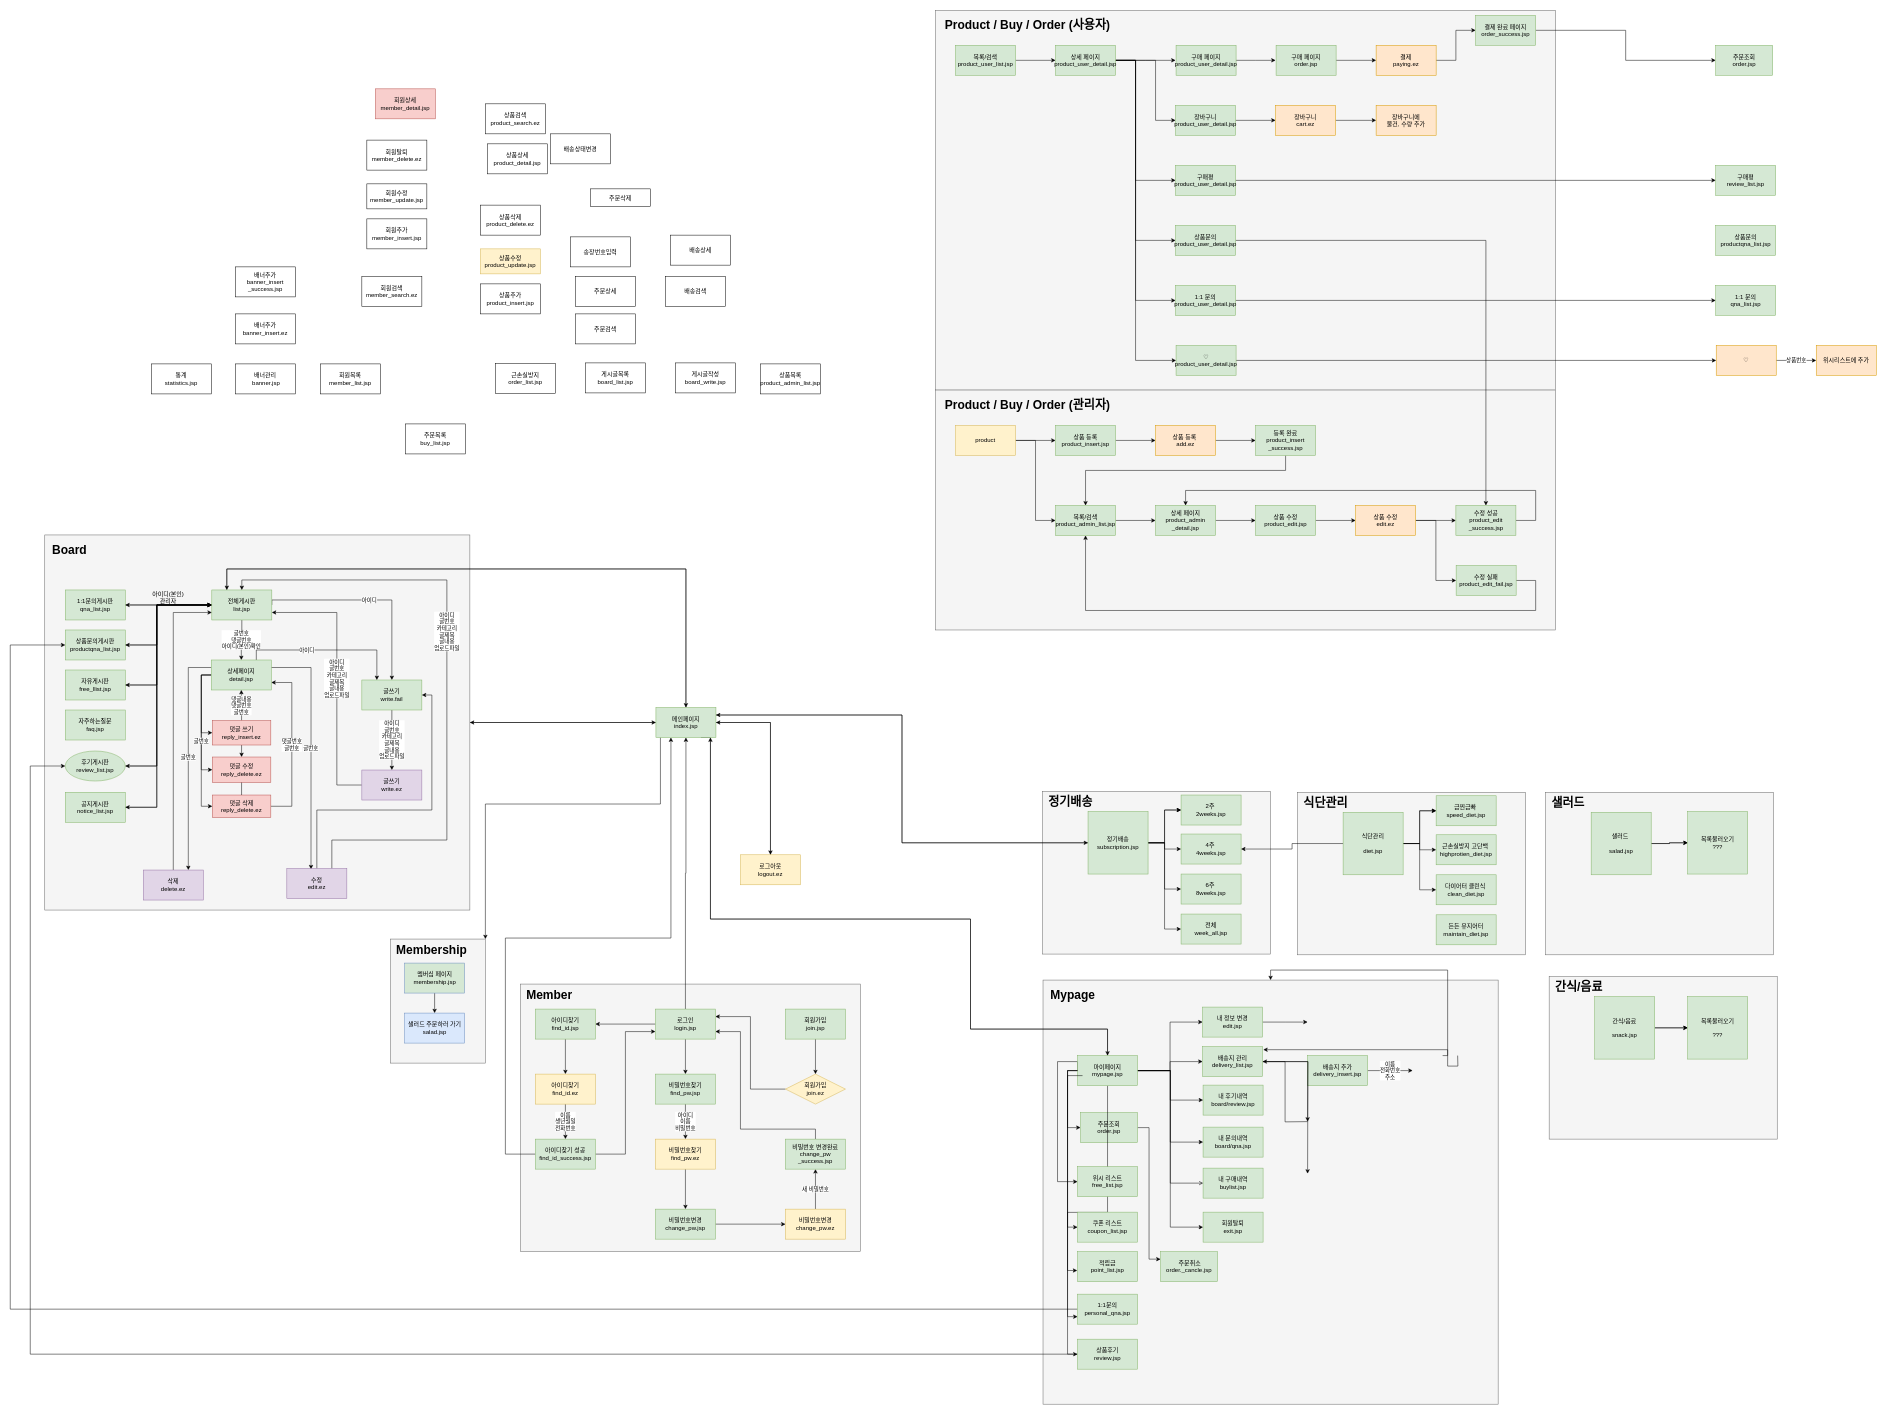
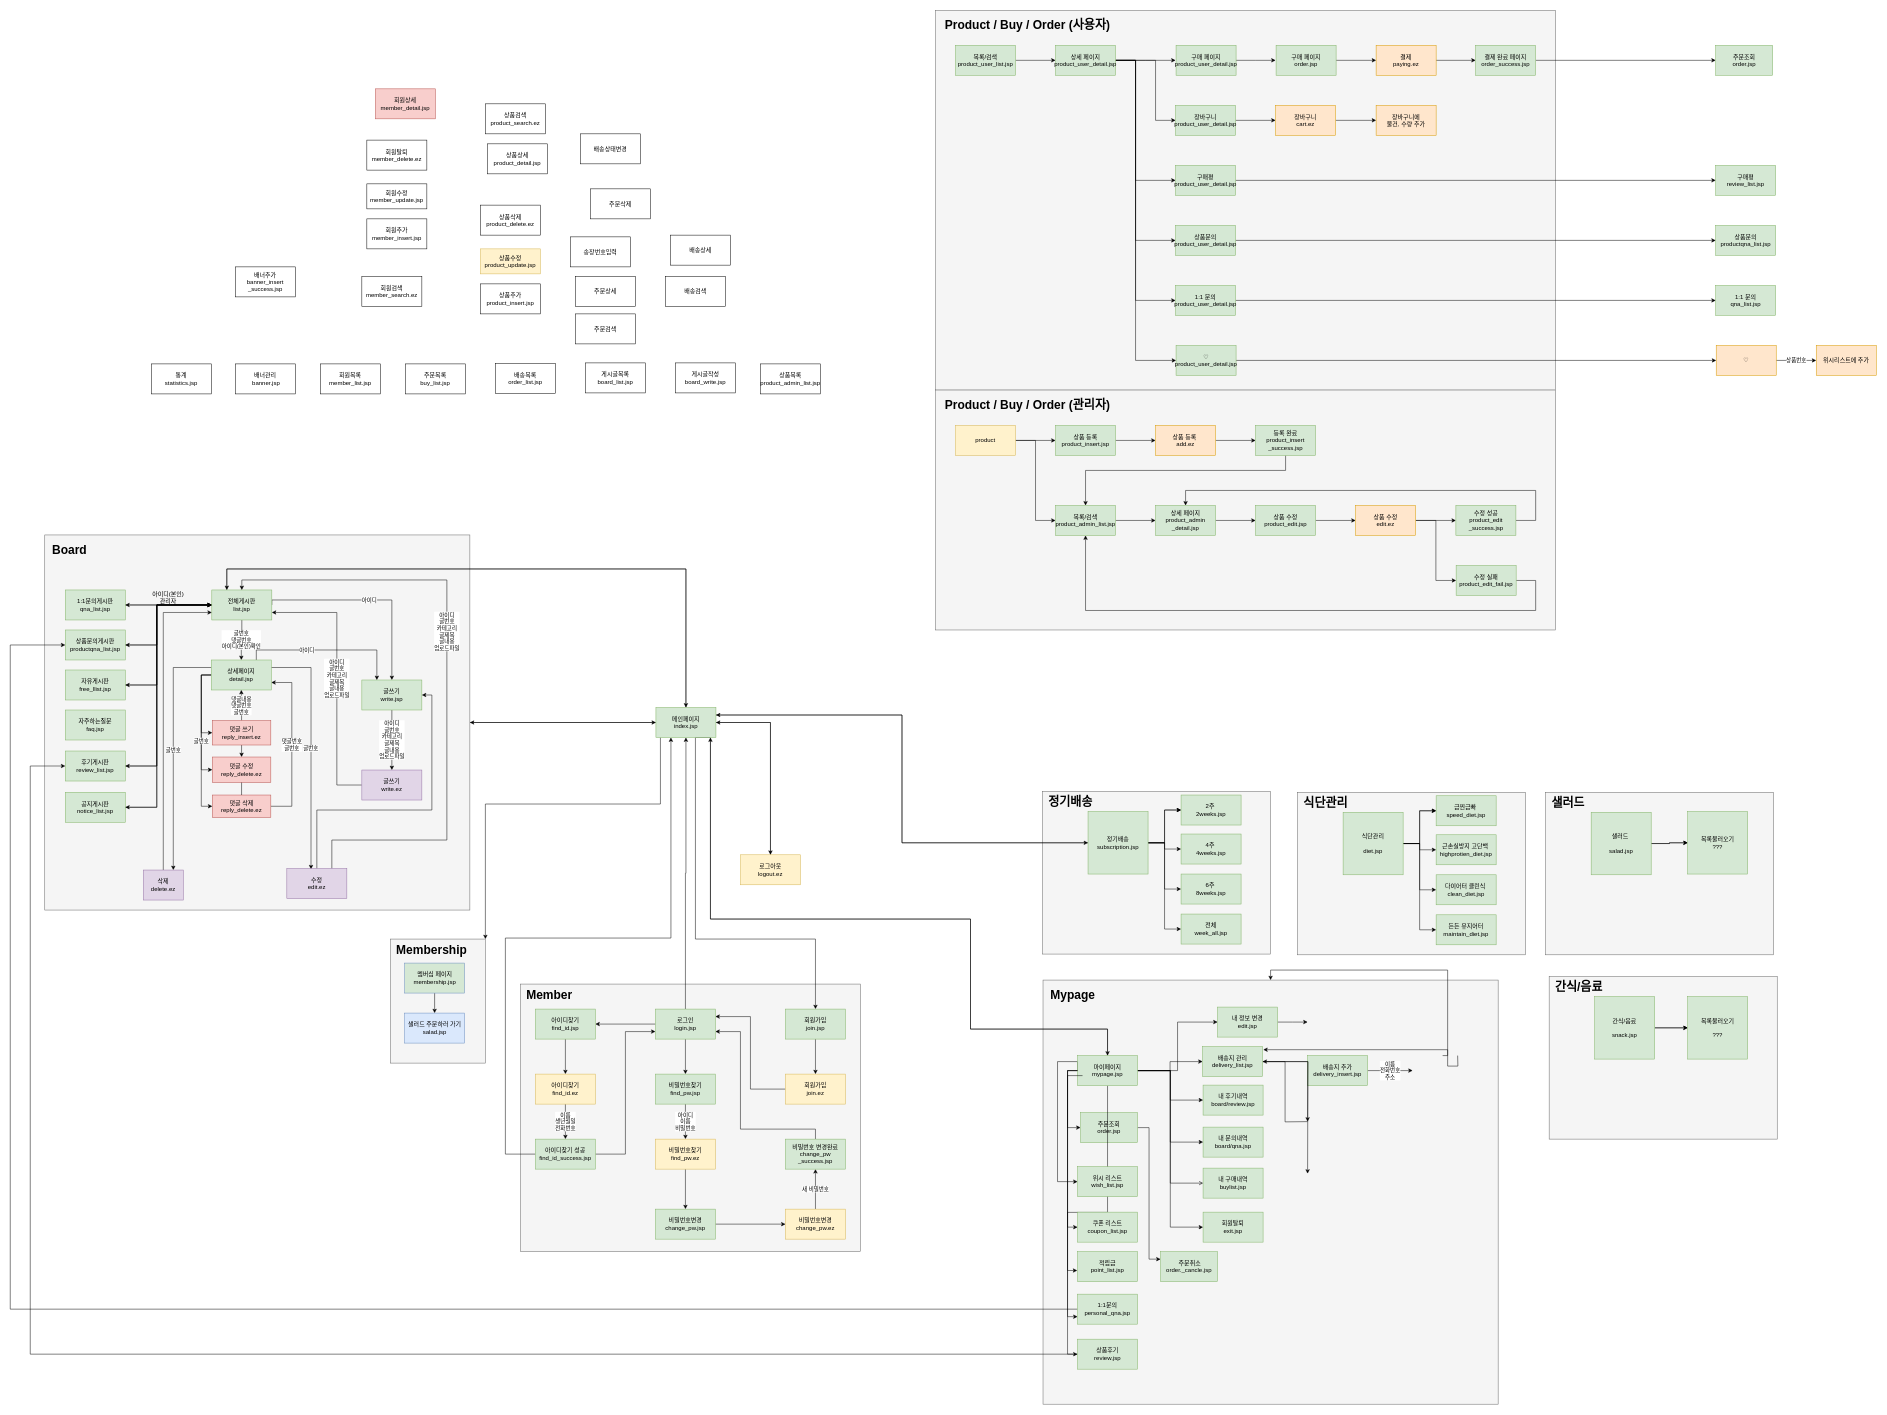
- <mxCell id="243" value="결제 완료 페이지&lt;br&gt;order_success.jsp" style="rounded=0;whiteSpace=wrap;html=1;fillColor=#d5e8d4;strokeColor=#82b366;" parent="1" vertex="1"><mxGeometry x="2950" y="30" width="120" height="60" as="geometry" /></mxCell>
+ <mxCell id="243" value="결제 완료 페이지&lt;br&gt;order_success.jsp" style="rounded=0;whiteSpace=wrap;html=1;fillColor=#d5e8d4;strokeColor=#82b366;" parent="1" vertex="1"><mxGeometry x="2950" y="90" width="120" height="60" as="geometry" /></mxCell>
- <mxCell id="148" value="배송상태변경" style="rounded=0;whiteSpace=wrap;html=1;fontSize=12;" parent="1" vertex="1"><mxGeometry x="1100" y="267" width="120" height="60" as="geometry" /></mxCell>
+ <mxCell id="148" value="배송상태변경" style="rounded=0;whiteSpace=wrap;html=1;fontSize=12;" parent="1" vertex="1"><mxGeometry x="1160" y="267" width="120" height="60" as="geometry" /></mxCell>
- <mxCell id="149" value="주문삭제" style="rounded=0;whiteSpace=wrap;html=1;fontSize=12;" parent="1" vertex="1"><mxGeometry x="1180" y="377" width="120" height="35" as="geometry" /></mxCell>
+ <mxCell id="149" value="주문삭제" style="rounded=0;whiteSpace=wrap;html=1;fontSize=12;" parent="1" vertex="1"><mxGeometry x="1180" y="377" width="120" height="60" as="geometry" /></mxCell>
- <mxCell id="136" value="배너추가&lt;br&gt;banner_insert.ez" style="rounded=0;whiteSpace=wrap;html=1;fontSize=12;" parent="1" vertex="1"><mxGeometry x="470" y="627" width="120" height="60" as="geometry" /></mxCell>
- <mxCell id="132" value="근손실방지&lt;br&gt;order_list.jsp" style="rounded=0;whiteSpace=wrap;html=1;fontSize=12;" parent="1" vertex="1"><mxGeometry x="990" y="726" width="120" height="60" as="geometry" /></mxCell>
+ <mxCell id="132" value="배송목록&lt;br&gt;order_list.jsp" style="rounded=0;whiteSpace=wrap;html=1;fontSize=12;" parent="1" vertex="1"><mxGeometry x="990" y="726" width="120" height="60" as="geometry" /></mxCell>
- <mxCell id="131" value="주문목록&lt;br&gt;buy_list.jsp" style="rounded=0;whiteSpace=wrap;html=1;fontSize=12;" parent="1" vertex="1"><mxGeometry x="810" y="847" width="120" height="60" as="geometry" /></mxCell>
+ <mxCell id="131" value="주문목록&lt;br&gt;buy_list.jsp" style="rounded=0;whiteSpace=wrap;html=1;fontSize=12;" parent="1" vertex="1"><mxGeometry x="810" y="727" width="120" height="60" as="geometry" /></mxCell>
- <mxCell id="251" style="edgeStyle=orthogonalEdgeStyle;rounded=0;orthogonalLoop=1;jettySize=auto;html=1;" parent="1" source="252" target="229" edge="1"><mxGeometry relative="1" as="geometry" /></mxCell>
+ <mxCell id="251" style="edgeStyle=orthogonalEdgeStyle;rounded=0;orthogonalLoop=1;jettySize=auto;html=1;entryX=0;entryY=0.5;entryDx=0;entryDy=0;" parent="1" source="252" target="235" edge="1"><mxGeometry relative="1" as="geometry" /></mxCell>
- <mxCell id="63" value="글쓰기&lt;br&gt;write.fail" style="rounded=0;whiteSpace=wrap;html=1;fillColor=#d5e8d4;strokeColor=#82b366;" parent="1" vertex="1"><mxGeometry x="723" y="1359" width="120" height="60" as="geometry" /></mxCell>
+ <mxCell id="63" value="글쓰기&lt;br&gt;write.jsp" style="rounded=0;whiteSpace=wrap;html=1;fillColor=#d5e8d4;strokeColor=#82b366;" parent="1" vertex="1"><mxGeometry x="723" y="1359" width="120" height="60" as="geometry" /></mxCell>
- <mxCell id="48" value="후기게시판&lt;br&gt;review_list.jsp" style="ellipse;whiteSpace=wrap;html=1;fillColor=#d5e8d4;strokeColor=#82b366;" parent="1" vertex="1"><mxGeometry x="130" y="1501" width="120" height="60" as="geometry" /></mxCell>
+ <mxCell id="48" value="후기게시판&lt;br&gt;review_list.jsp" style="rounded=0;whiteSpace=wrap;html=1;fillColor=#d5e8d4;strokeColor=#82b366;" parent="1" vertex="1"><mxGeometry x="130" y="1501" width="120" height="60" as="geometry" /></mxCell>
- <mxCell id="173" style="edgeStyle=orthogonalEdgeStyle;rounded=0;orthogonalLoop=1;jettySize=auto;html=1;" parent="1" source="176" target="166" edge="1"><mxGeometry relative="1" as="geometry" /></mxCell>
+ <mxCell id="173" style="edgeStyle=orthogonalEdgeStyle;rounded=0;orthogonalLoop=1;jettySize=auto;html=1;entryX=0;entryY=0.5;entryDx=0;entryDy=0;" parent="1" source="176" target="180" edge="1"><mxGeometry relative="1" as="geometry" /></mxCell>
- <mxCell id="77" value="삭제&lt;br&gt;delete.ez" style="rounded=0;whiteSpace=wrap;html=1;fillColor=#e1d5e7;strokeColor=#9673a6;" parent="1" vertex="1"><mxGeometry x="286" y="1739" width="120" height="60" as="geometry" /></mxCell>
+ <mxCell id="77" value="삭제&lt;br&gt;delete.ez" style="rounded=0;whiteSpace=wrap;html=1;fillColor=#e1d5e7;strokeColor=#9673a6;" parent="1" vertex="1"><mxGeometry x="286" y="1739" width="80" height="60" as="geometry" /></mxCell>
+ <mxCell id="10" style="edgeStyle=orthogonalEdgeStyle;rounded=0;orthogonalLoop=1;jettySize=auto;html=1;exitX=0.75;exitY=1;exitDx=0;exitDy=0;entryX=0.5;entryY=0;entryDx=0;entryDy=0;fontSize=12;" parent="1" source="14" target="22" edge="1"><mxGeometry relative="1" as="geometry"><Array as="points"><mxPoint x="1390" y="1474" /><mxPoint x="1390" y="1877" /><mxPoint x="1630" y="1877" /></Array></mxGeometry></mxCell>
- <mxCell id="88" value="내 정보 변경&lt;br&gt;edit.jsp" style="rounded=0;whiteSpace=wrap;html=1;fillColor=#d5e8d4;strokeColor=#82b366;" parent="1" vertex="1"><mxGeometry x="2404" y="2013" width="120" height="60" as="geometry" /></mxCell>
+ <mxCell id="88" value="내 정보 변경&lt;br&gt;edit.jsp" style="rounded=0;whiteSpace=wrap;html=1;fillColor=#d5e8d4;strokeColor=#82b366;" parent="1" vertex="1"><mxGeometry x="2434" y="2013" width="120" height="60" as="geometry" /></mxCell>
- <mxCell id="20" value="회원가입&lt;br&gt;join.ez" style="rhombus;whiteSpace=wrap;html=1;fillColor=#fff2cc;strokeColor=#d6b656;" parent="1" vertex="1"><mxGeometry x="1570" y="2147" width="120" height="60" as="geometry" /></mxCell>
+ <mxCell id="20" value="회원가입&lt;br&gt;join.ez" style="rounded=0;whiteSpace=wrap;html=1;fillColor=#fff2cc;strokeColor=#d6b656;" parent="1" vertex="1"><mxGeometry x="1570" y="2147" width="120" height="60" as="geometry" /></mxCell>
- <mxCell id="105" value="위시 리스트&lt;br&gt;free_list.jsp" style="rounded=0;whiteSpace=wrap;html=1;fillColor=#d5e8d4;strokeColor=#82b366;" parent="1" vertex="1"><mxGeometry x="2154" y="2332" width="120" height="60" as="geometry" /></mxCell>
+ <mxCell id="105" value="위시 리스트&lt;br&gt;wish_list.jsp" style="rounded=0;whiteSpace=wrap;html=1;fillColor=#d5e8d4;strokeColor=#82b366;" parent="1" vertex="1"><mxGeometry x="2154" y="2332" width="120" height="60" as="geometry" /></mxCell>
